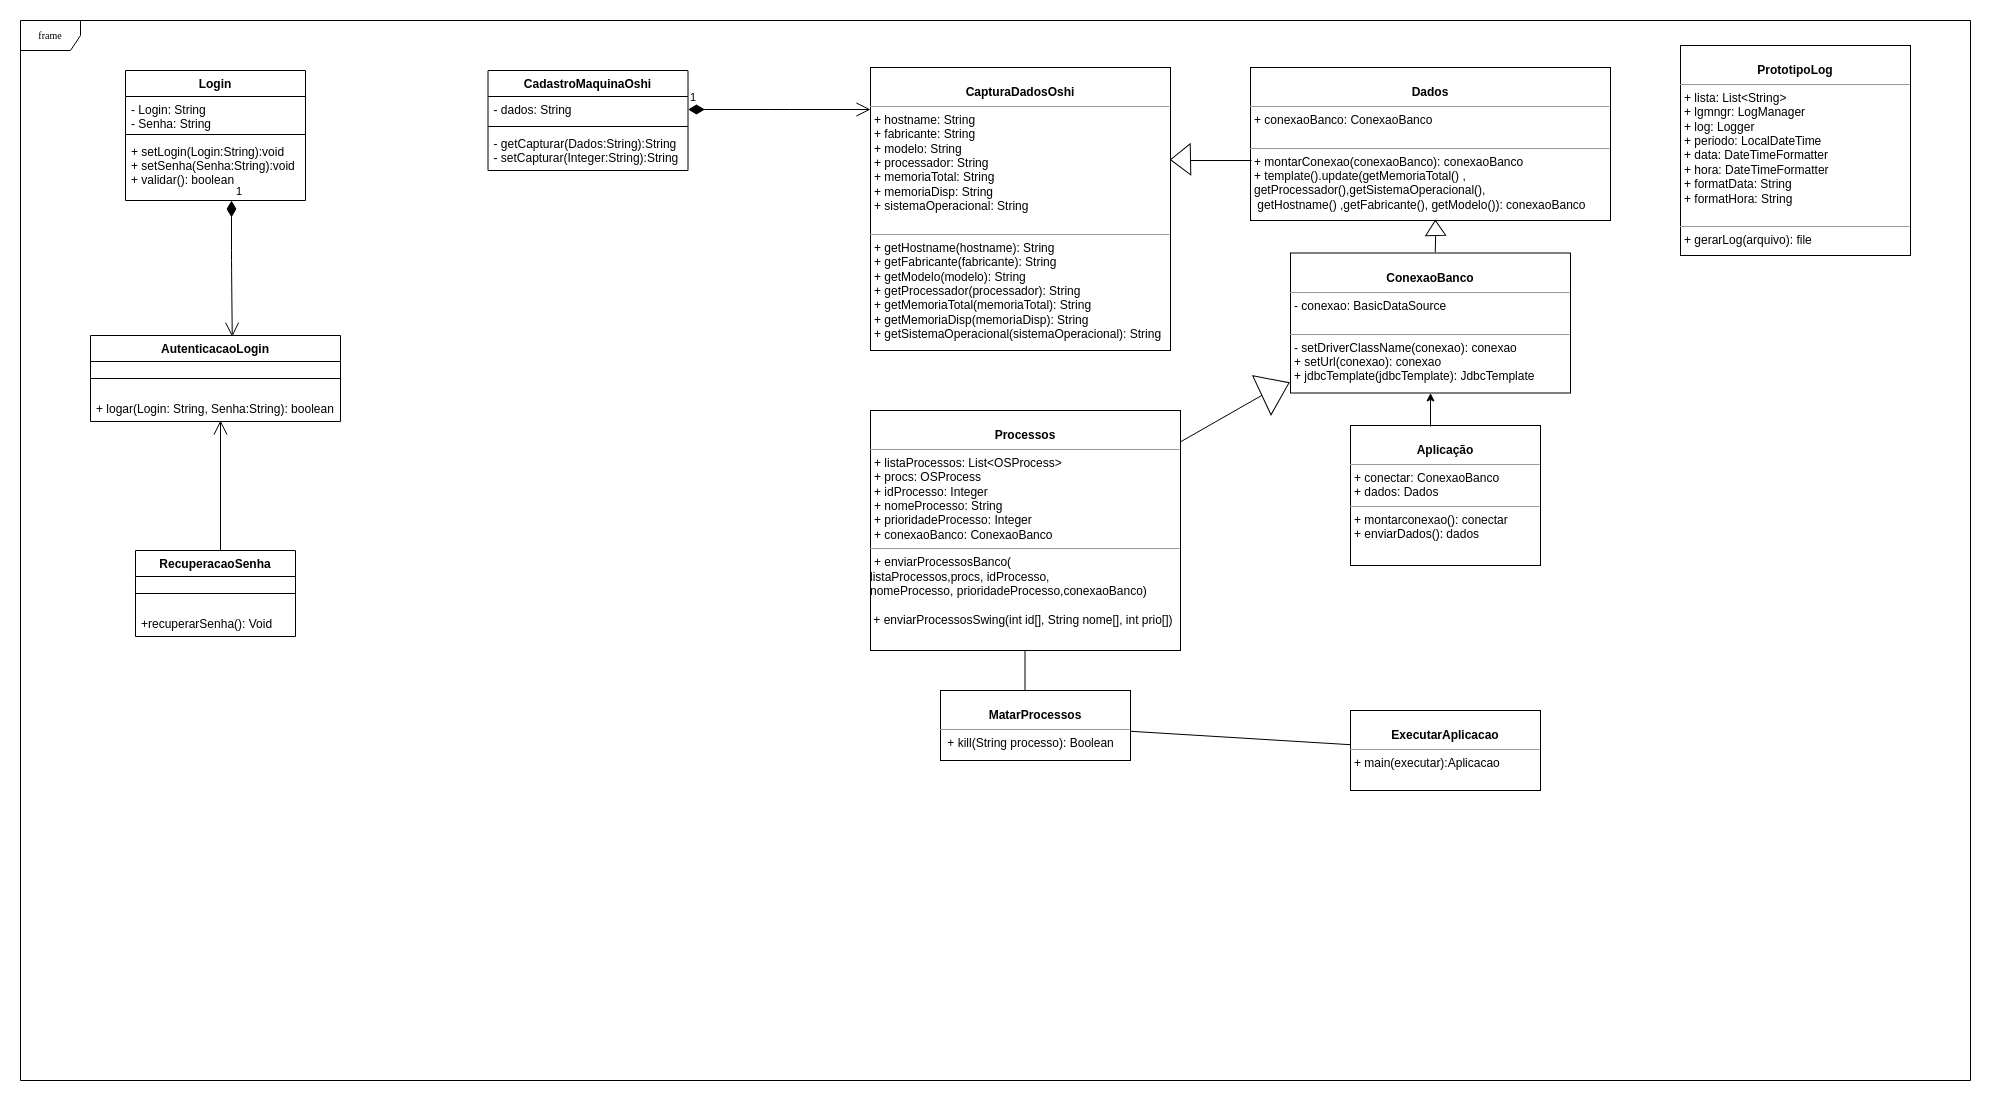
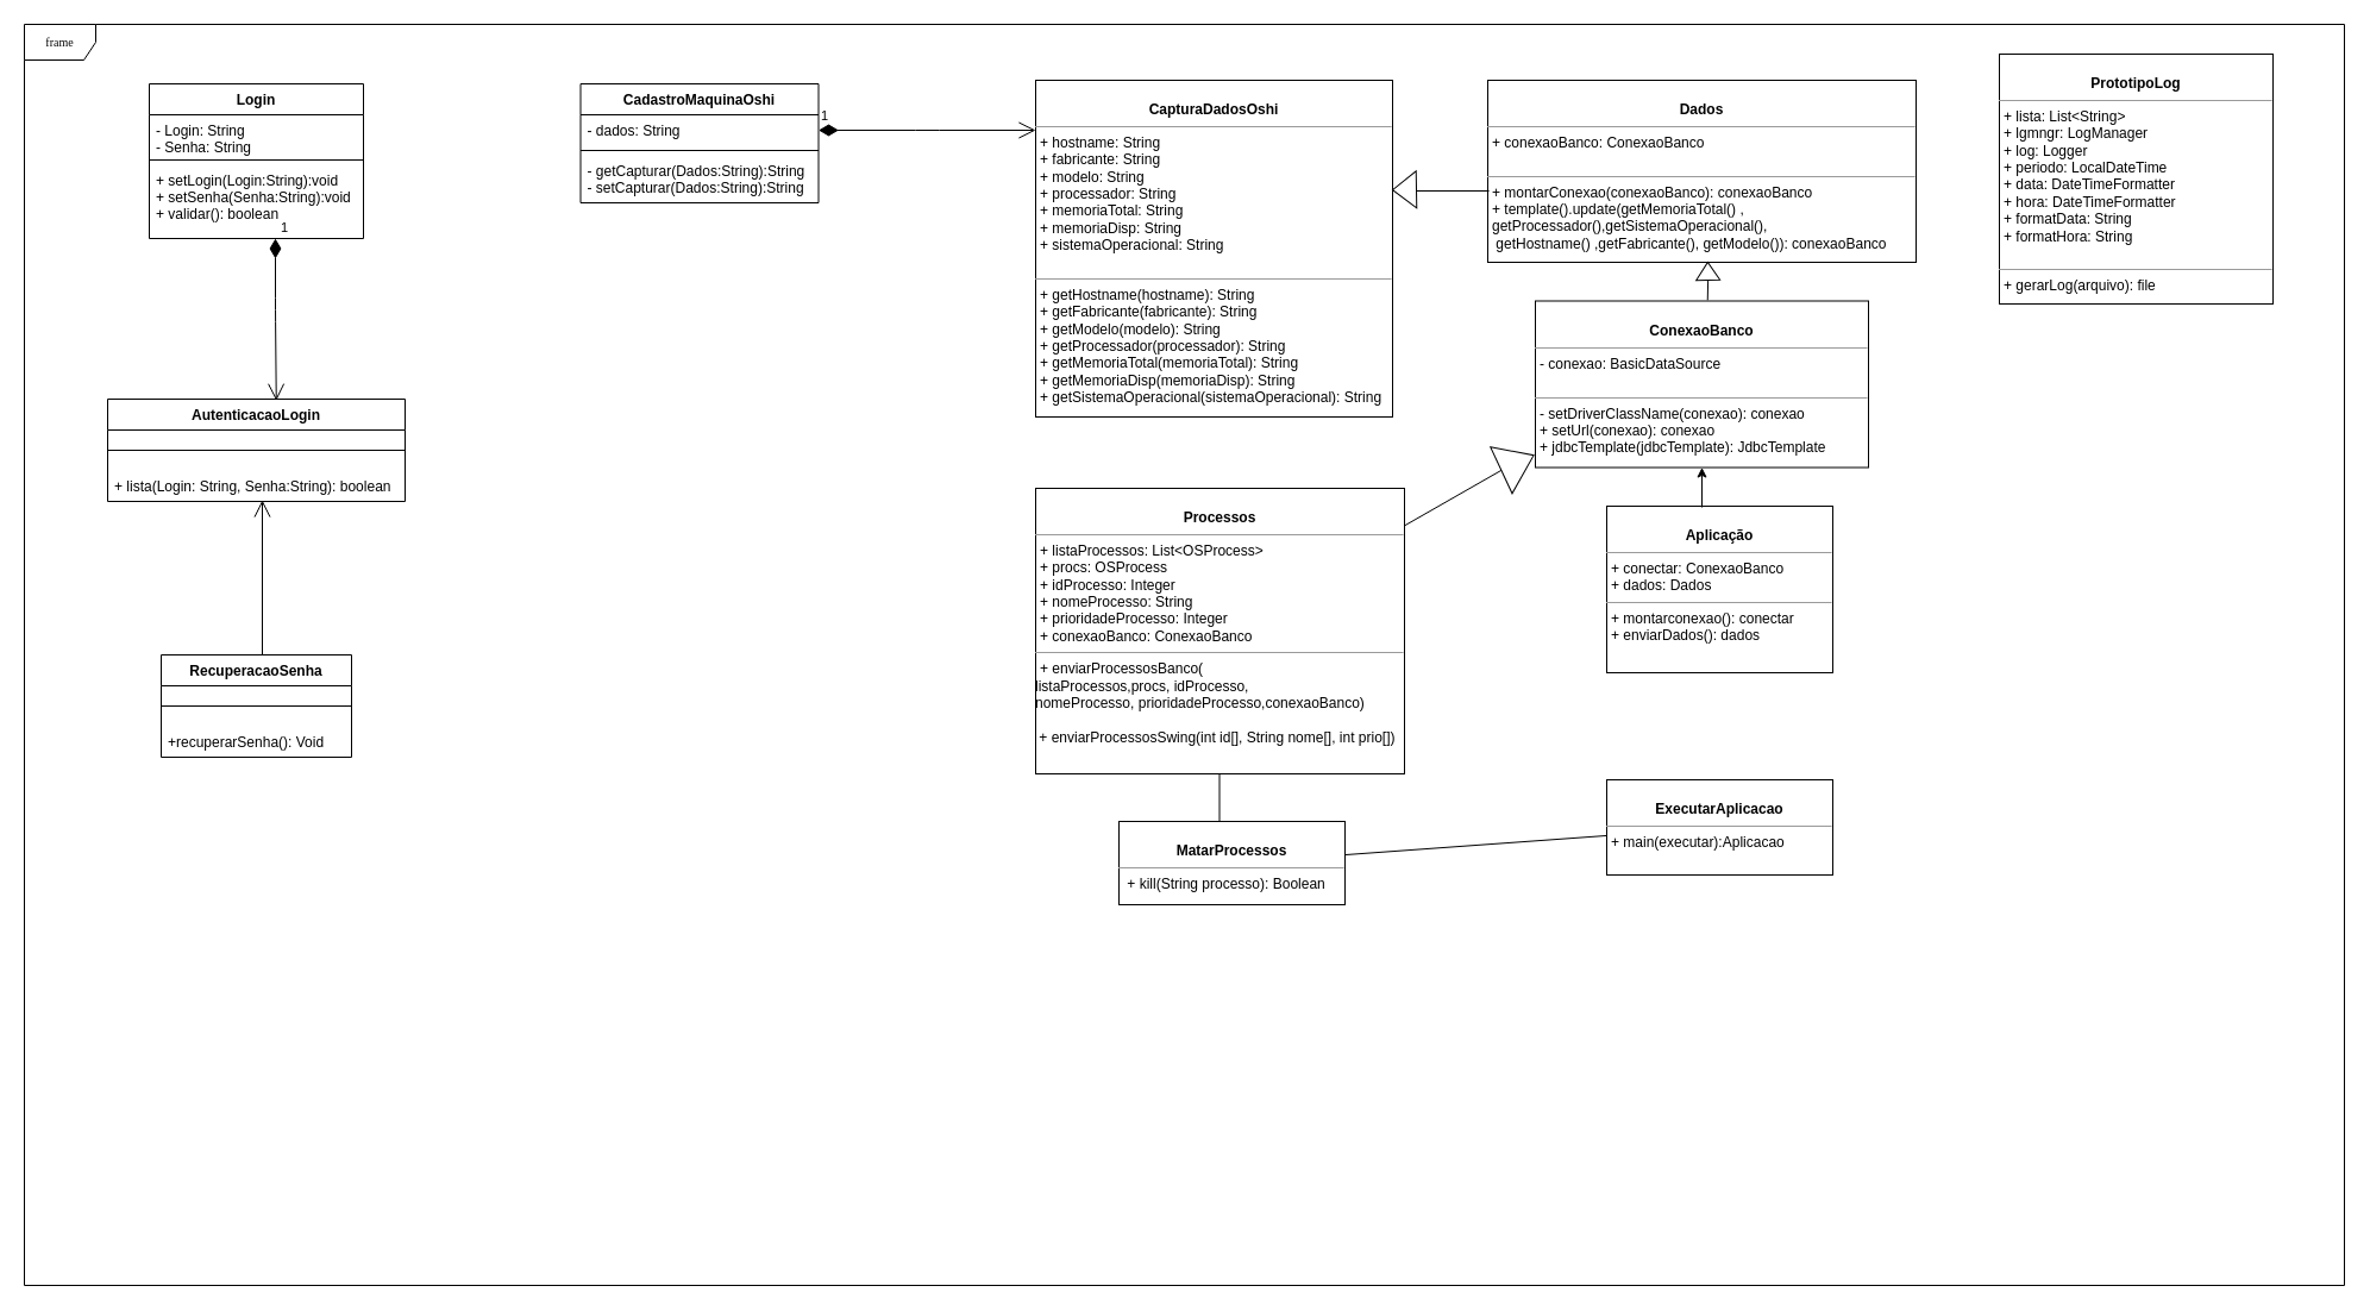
- <mxCell id="33" value="- getCapturar(Dados:String):String&#10;- setCapturar(Integer:String):String" style="text;strokeColor=none;fillColor=none;align=left;verticalAlign=top;spacingLeft=4;spacingRight=4;overflow=hidden;rotatable=0;points=[[0,0.5],[1,0.5]];portConstraint=eastwest;" vertex="1" parent="30"><mxGeometry y="60" width="200" height="40" as="geometry" /></mxCell>
+ <mxCell id="33" value="- getCapturar(Dados:String):String&#10;- setCapturar(Dados:String):String" style="text;strokeColor=none;fillColor=none;align=left;verticalAlign=top;spacingLeft=4;spacingRight=4;overflow=hidden;rotatable=0;points=[[0,0.5],[1,0.5]];portConstraint=eastwest;" vertex="1" parent="30"><mxGeometry y="60" width="200" height="40" as="geometry" /></mxCell>
- <mxCell id="26" value="+ logar(Login: String, Senha:String): boolean&#10;" style="text;strokeColor=none;fillColor=none;align=left;verticalAlign=top;spacingLeft=4;spacingRight=4;overflow=hidden;rotatable=0;points=[[0,0.5],[1,0.5]];portConstraint=eastwest;" vertex="1" parent="24"><mxGeometry y="60" width="250" height="26" as="geometry" /></mxCell>
+ <mxCell id="26" value="+ lista(Login: String, Senha:String): boolean&#10;" style="text;strokeColor=none;fillColor=none;align=left;verticalAlign=top;spacingLeft=4;spacingRight=4;overflow=hidden;rotatable=0;points=[[0,0.5],[1,0.5]];portConstraint=eastwest;" vertex="1" parent="24"><mxGeometry y="60" width="250" height="26" as="geometry" /></mxCell>
- <mxCell id="6" value="&lt;p style=&quot;margin: 0px ; margin-top: 4px ; text-align: center&quot;&gt;&lt;br&gt;&lt;b&gt;ExecutarAplicacao&lt;/b&gt;&lt;/p&gt;&lt;hr size=&quot;1&quot;&gt;&lt;p style=&quot;margin: 0px ; margin-left: 4px&quot;&gt;&lt;span&gt;+ main(executar):Aplicacao&lt;/span&gt;&lt;br&gt;&lt;/p&gt;&lt;p style=&quot;margin: 0px ; margin-left: 4px&quot;&gt;&lt;br&gt;&lt;/p&gt;" style="verticalAlign=top;align=left;overflow=fill;fontSize=12;fontFamily=Helvetica;html=1;rounded=0;shadow=0;comic=0;labelBackgroundColor=none;strokeWidth=1" parent="1" vertex="1"><mxGeometry x="1350" y="710" width="190" height="80" as="geometry" /></mxCell>
+ <mxCell id="6" value="&lt;p style=&quot;margin: 0px ; margin-top: 4px ; text-align: center&quot;&gt;&lt;br&gt;&lt;b&gt;ExecutarAplicacao&lt;/b&gt;&lt;/p&gt;&lt;hr size=&quot;1&quot;&gt;&lt;p style=&quot;margin: 0px ; margin-left: 4px&quot;&gt;&lt;span&gt;+ main(executar):Aplicacao&lt;/span&gt;&lt;br&gt;&lt;/p&gt;&lt;p style=&quot;margin: 0px ; margin-left: 4px&quot;&gt;&lt;br&gt;&lt;/p&gt;" style="verticalAlign=top;align=left;overflow=fill;fontSize=12;fontFamily=Helvetica;html=1;rounded=0;shadow=0;comic=0;labelBackgroundColor=none;strokeWidth=1" parent="1" vertex="1"><mxGeometry x="1350" y="655" width="190" height="80" as="geometry" /></mxCell>
